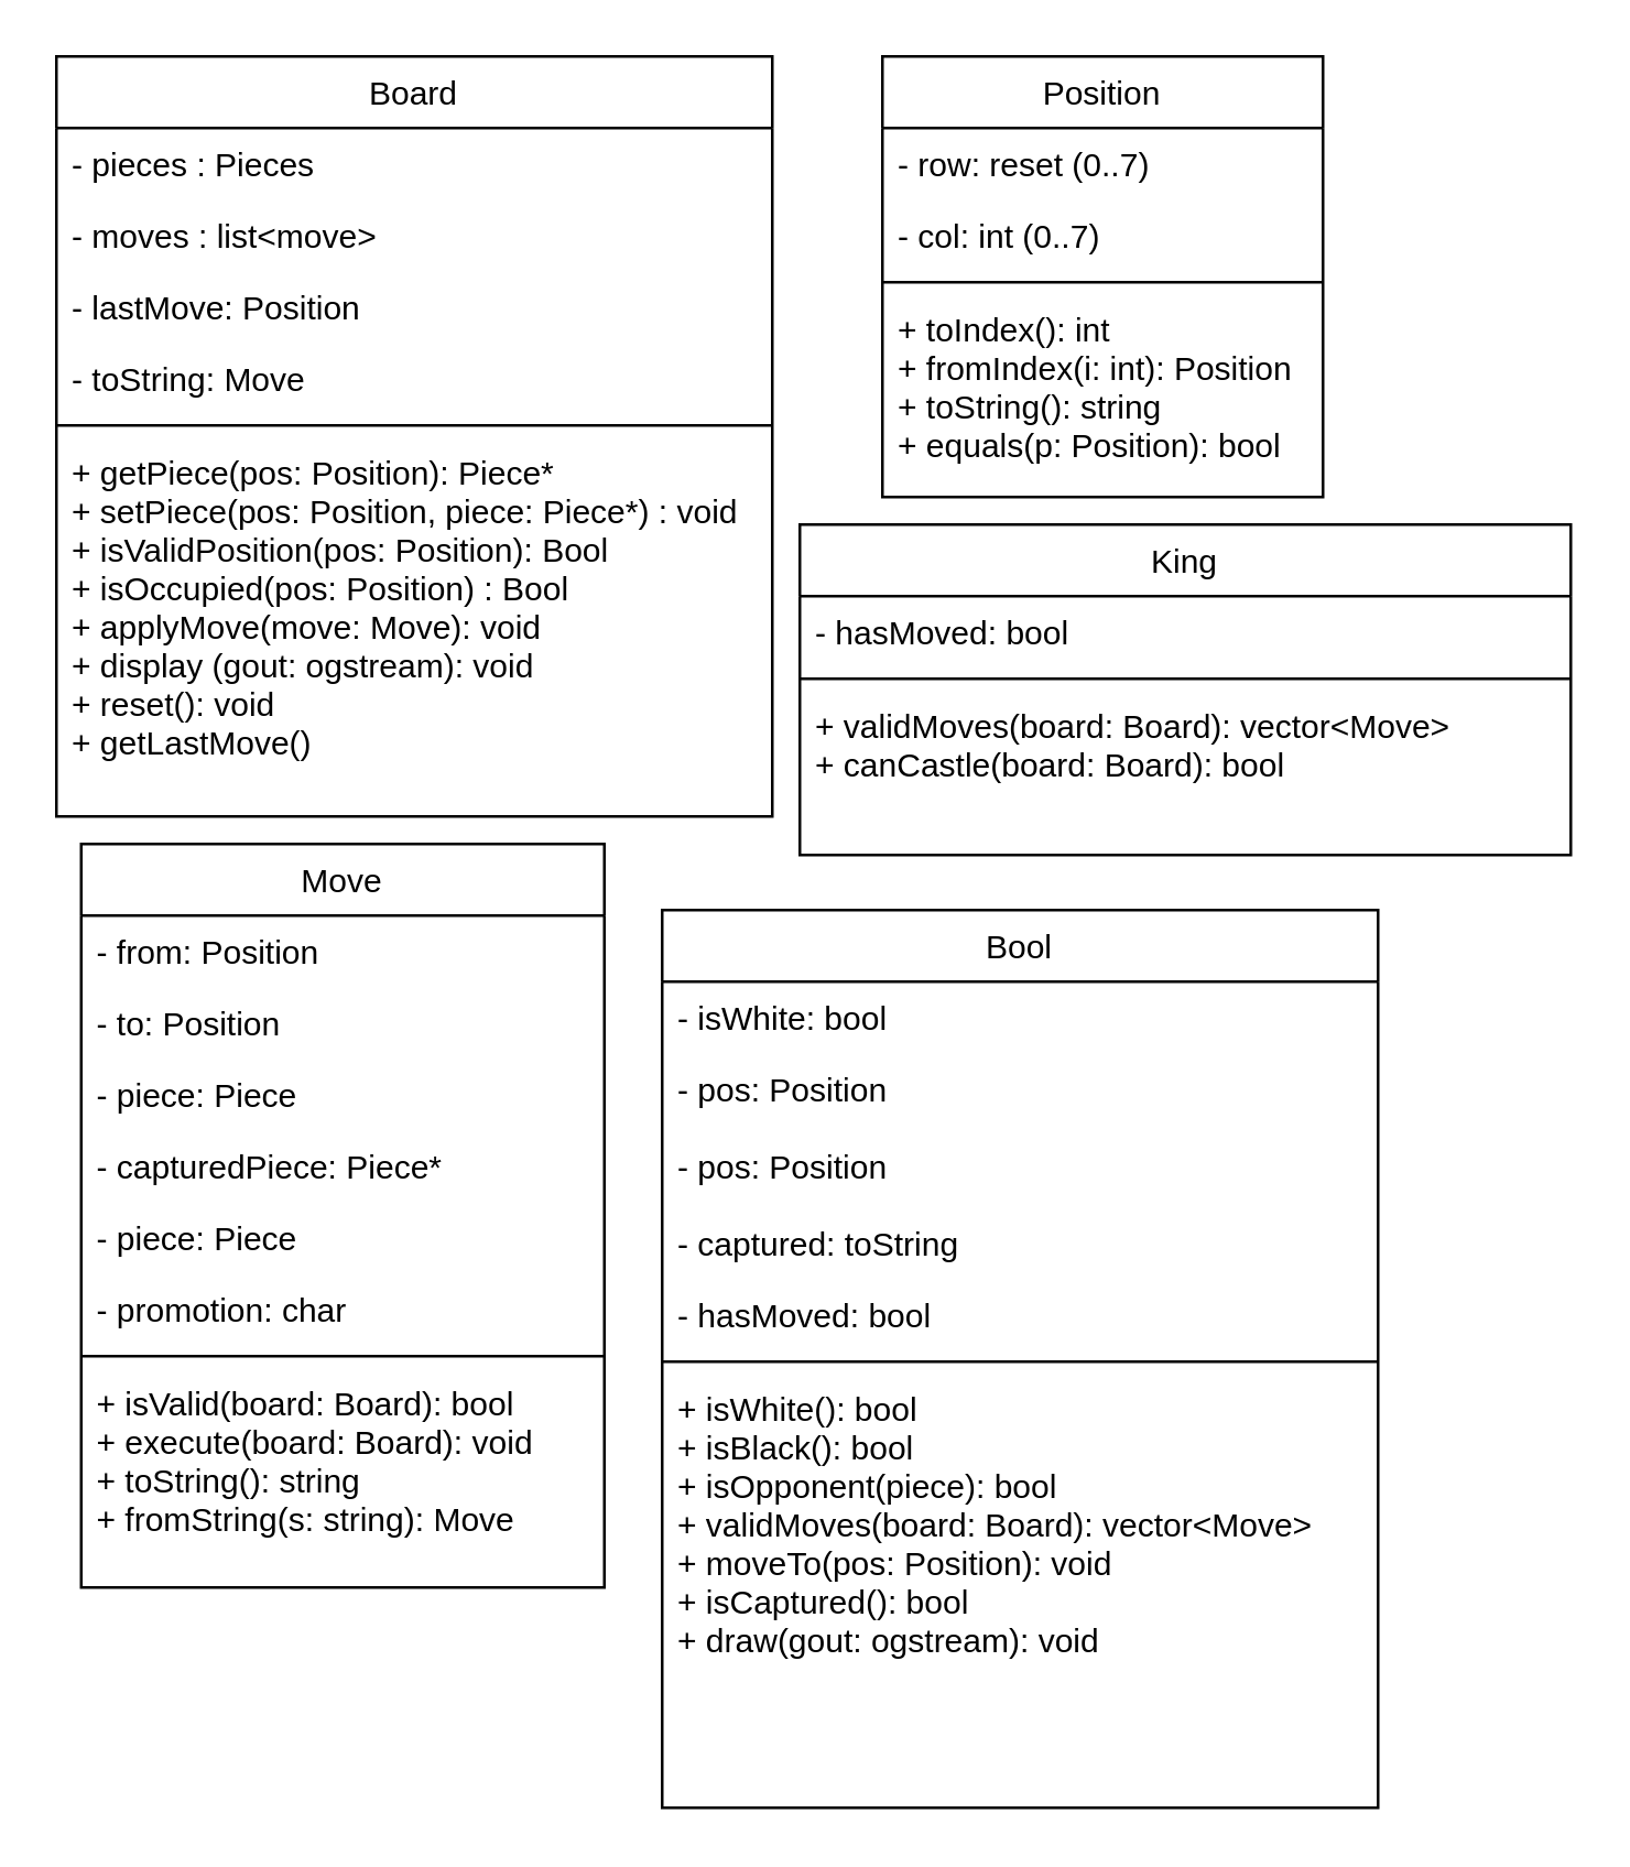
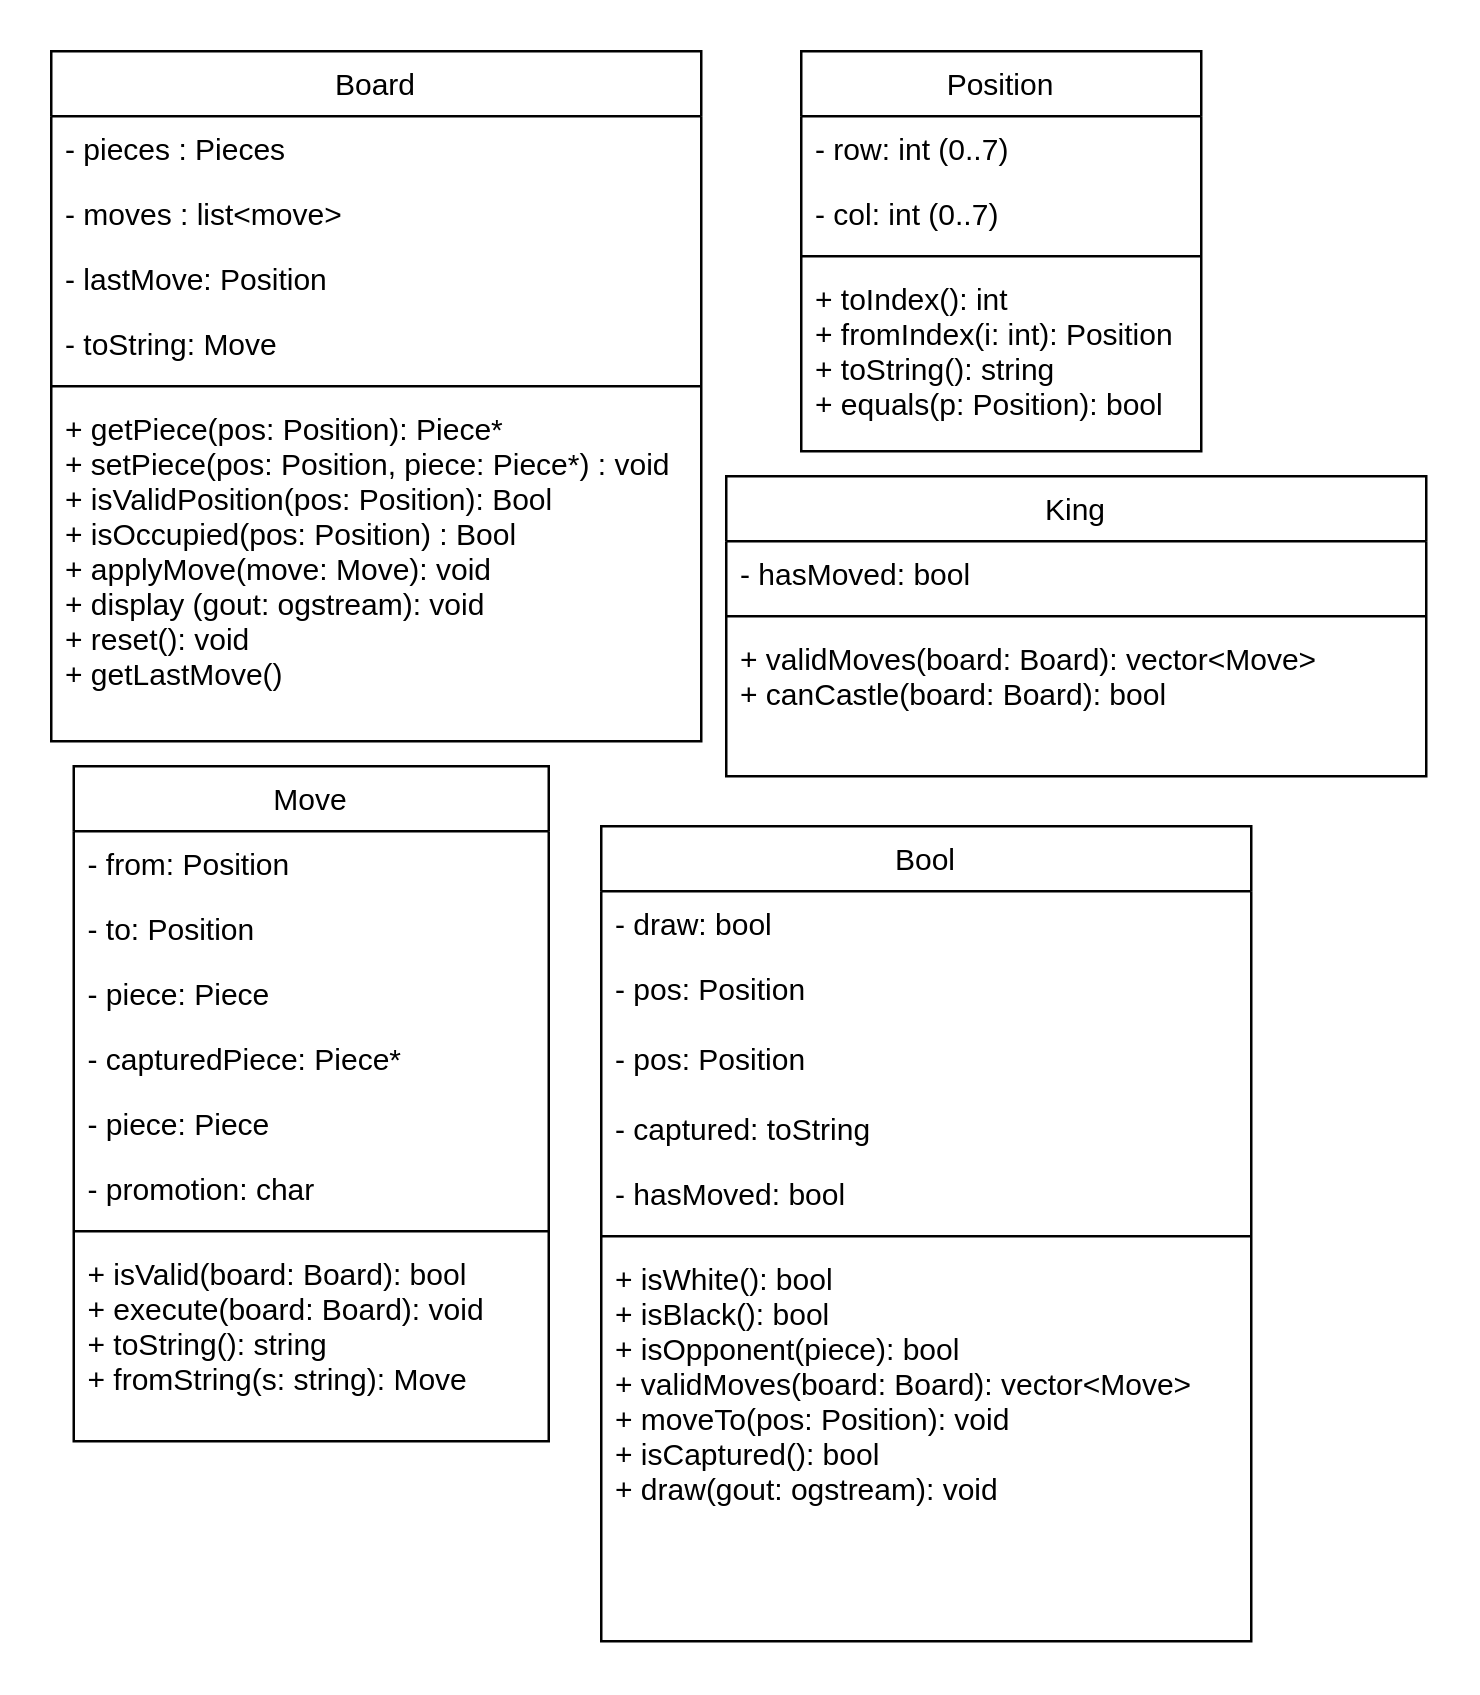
- <mxCell id="31" value="- row: reset (0..7)" style="text;align=left;verticalAlign=top;spacingLeft=4;spacingRight=4;overflow=hidden;rotatable=0;points=[[0,0.5],[1,0.5]];portConstraint=eastwest;" vertex="1" parent="30"><mxGeometry y="26" width="160" height="26" as="geometry" /></mxCell>
+ <mxCell id="31" value="- row: int (0..7)" style="text;align=left;verticalAlign=top;spacingLeft=4;spacingRight=4;overflow=hidden;rotatable=0;points=[[0,0.5],[1,0.5]];portConstraint=eastwest;" vertex="1" parent="30"><mxGeometry y="26" width="160" height="26" as="geometry" /></mxCell>
- <mxCell id="10" value="- isWhite: bool" style="text;align=left;verticalAlign=top;spacingLeft=4;spacingRight=4;overflow=hidden;rotatable=0;points=[[0,0.5],[1,0.5]];portConstraint=eastwest;" vertex="1" parent="9"><mxGeometry y="26" width="260" height="26" as="geometry" /></mxCell>
+ <mxCell id="10" value="- draw: bool" style="text;align=left;verticalAlign=top;spacingLeft=4;spacingRight=4;overflow=hidden;rotatable=0;points=[[0,0.5],[1,0.5]];portConstraint=eastwest;" vertex="1" parent="9"><mxGeometry y="26" width="260" height="26" as="geometry" /></mxCell>
